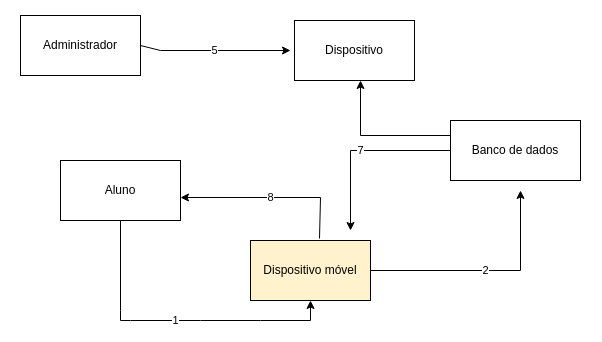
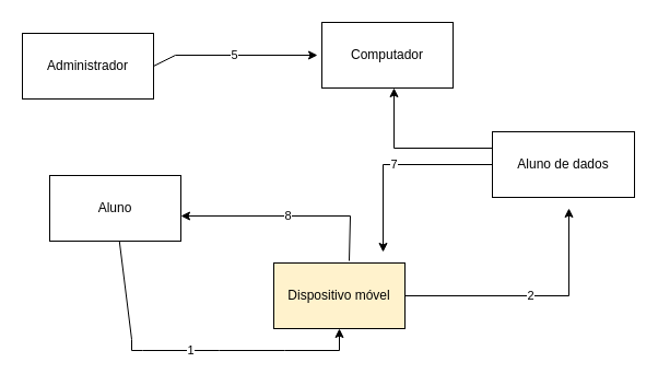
- <mxCell id="3" value="Administrador" style="rounded=0;whiteSpace=wrap;html=1;" vertex="1" parent="1"><mxGeometry x="20" y="15" width="120" height="60" as="geometry" /></mxCell>
+ <mxCell id="3" value="Administrador" style="rounded=0;whiteSpace=wrap;html=1;" vertex="1" parent="1"><mxGeometry x="20" y="30" width="120" height="60" as="geometry" /></mxCell>
- <mxCell id="2" value="Dispositivo" style="rounded=0;whiteSpace=wrap;html=1;" vertex="1" parent="1"><mxGeometry x="294" y="20" width="120" height="60" as="geometry" /></mxCell>
+ <mxCell id="2" value="Computador" style="rounded=0;whiteSpace=wrap;html=1;" vertex="1" parent="1"><mxGeometry x="294" y="20" width="120" height="60" as="geometry" /></mxCell>
- <mxCell id="4" value="Banco de dados" style="rounded=0;whiteSpace=wrap;html=1;" vertex="1" parent="1"><mxGeometry x="450" y="120" width="130" height="60" as="geometry" /></mxCell>
+ <mxCell id="4" value="Aluno de dados" style="rounded=0;whiteSpace=wrap;html=1;" vertex="1" parent="1"><mxGeometry x="450" y="120" width="130" height="60" as="geometry" /></mxCell>
- <mxCell id="6" value="Aluno" style="rounded=0;whiteSpace=wrap;html=1;" vertex="1" parent="1"><mxGeometry x="60" y="160" width="120" height="60" as="geometry" /></mxCell>
+ <mxCell id="6" value="Aluno" style="rounded=0;whiteSpace=wrap;html=1;" vertex="1" parent="1"><mxGeometry x="45" y="160" width="120" height="60" as="geometry" /></mxCell>
